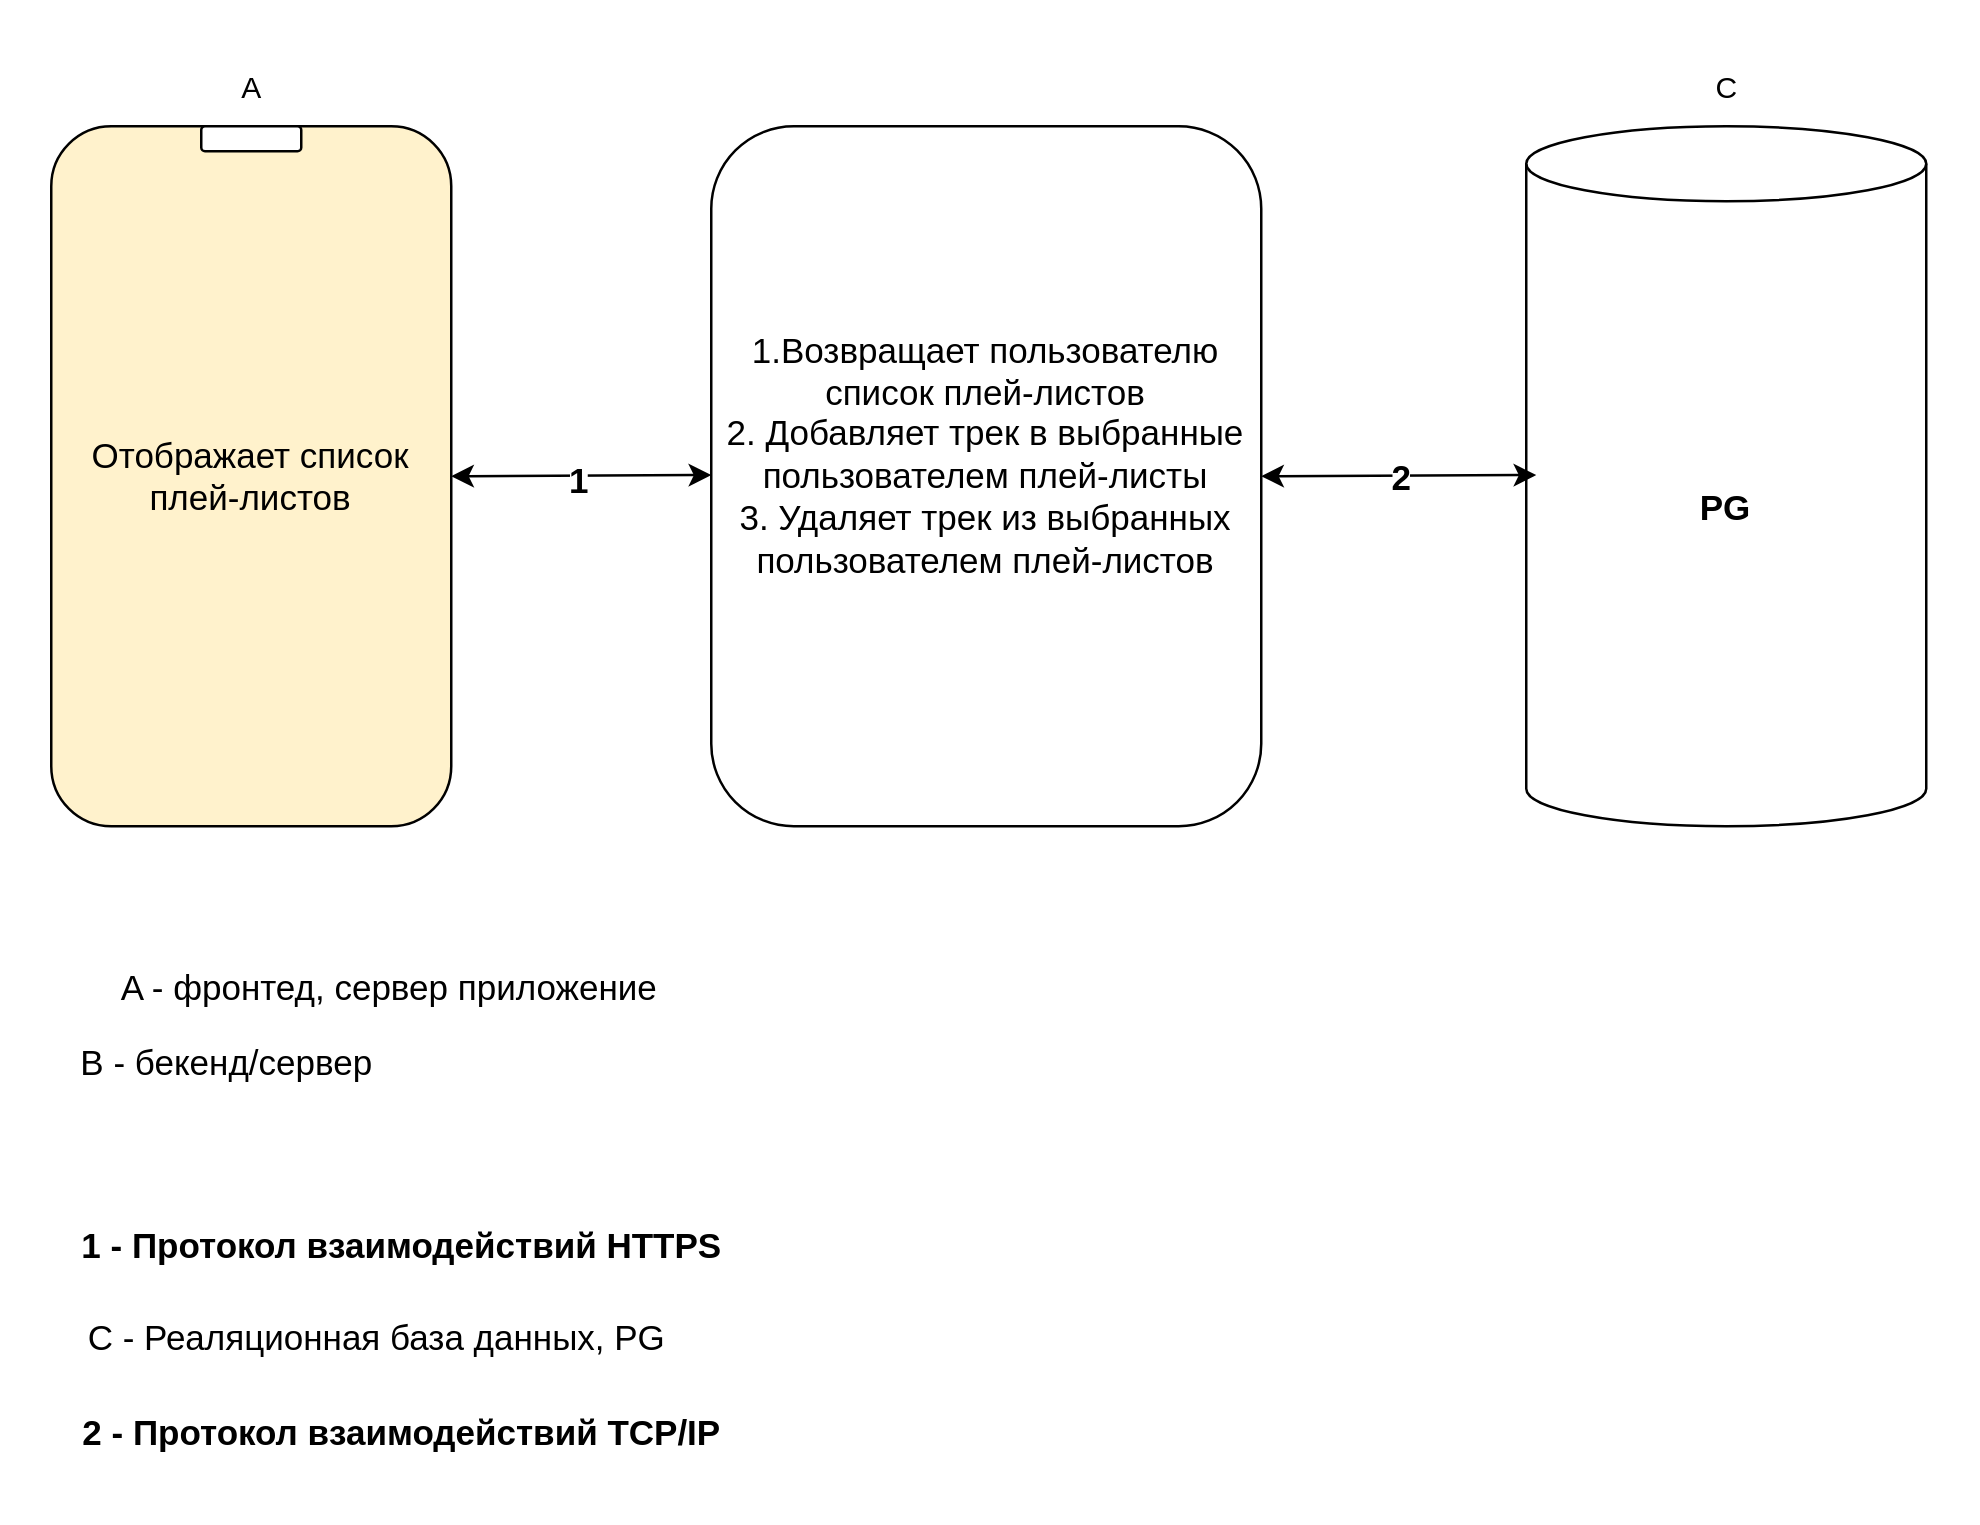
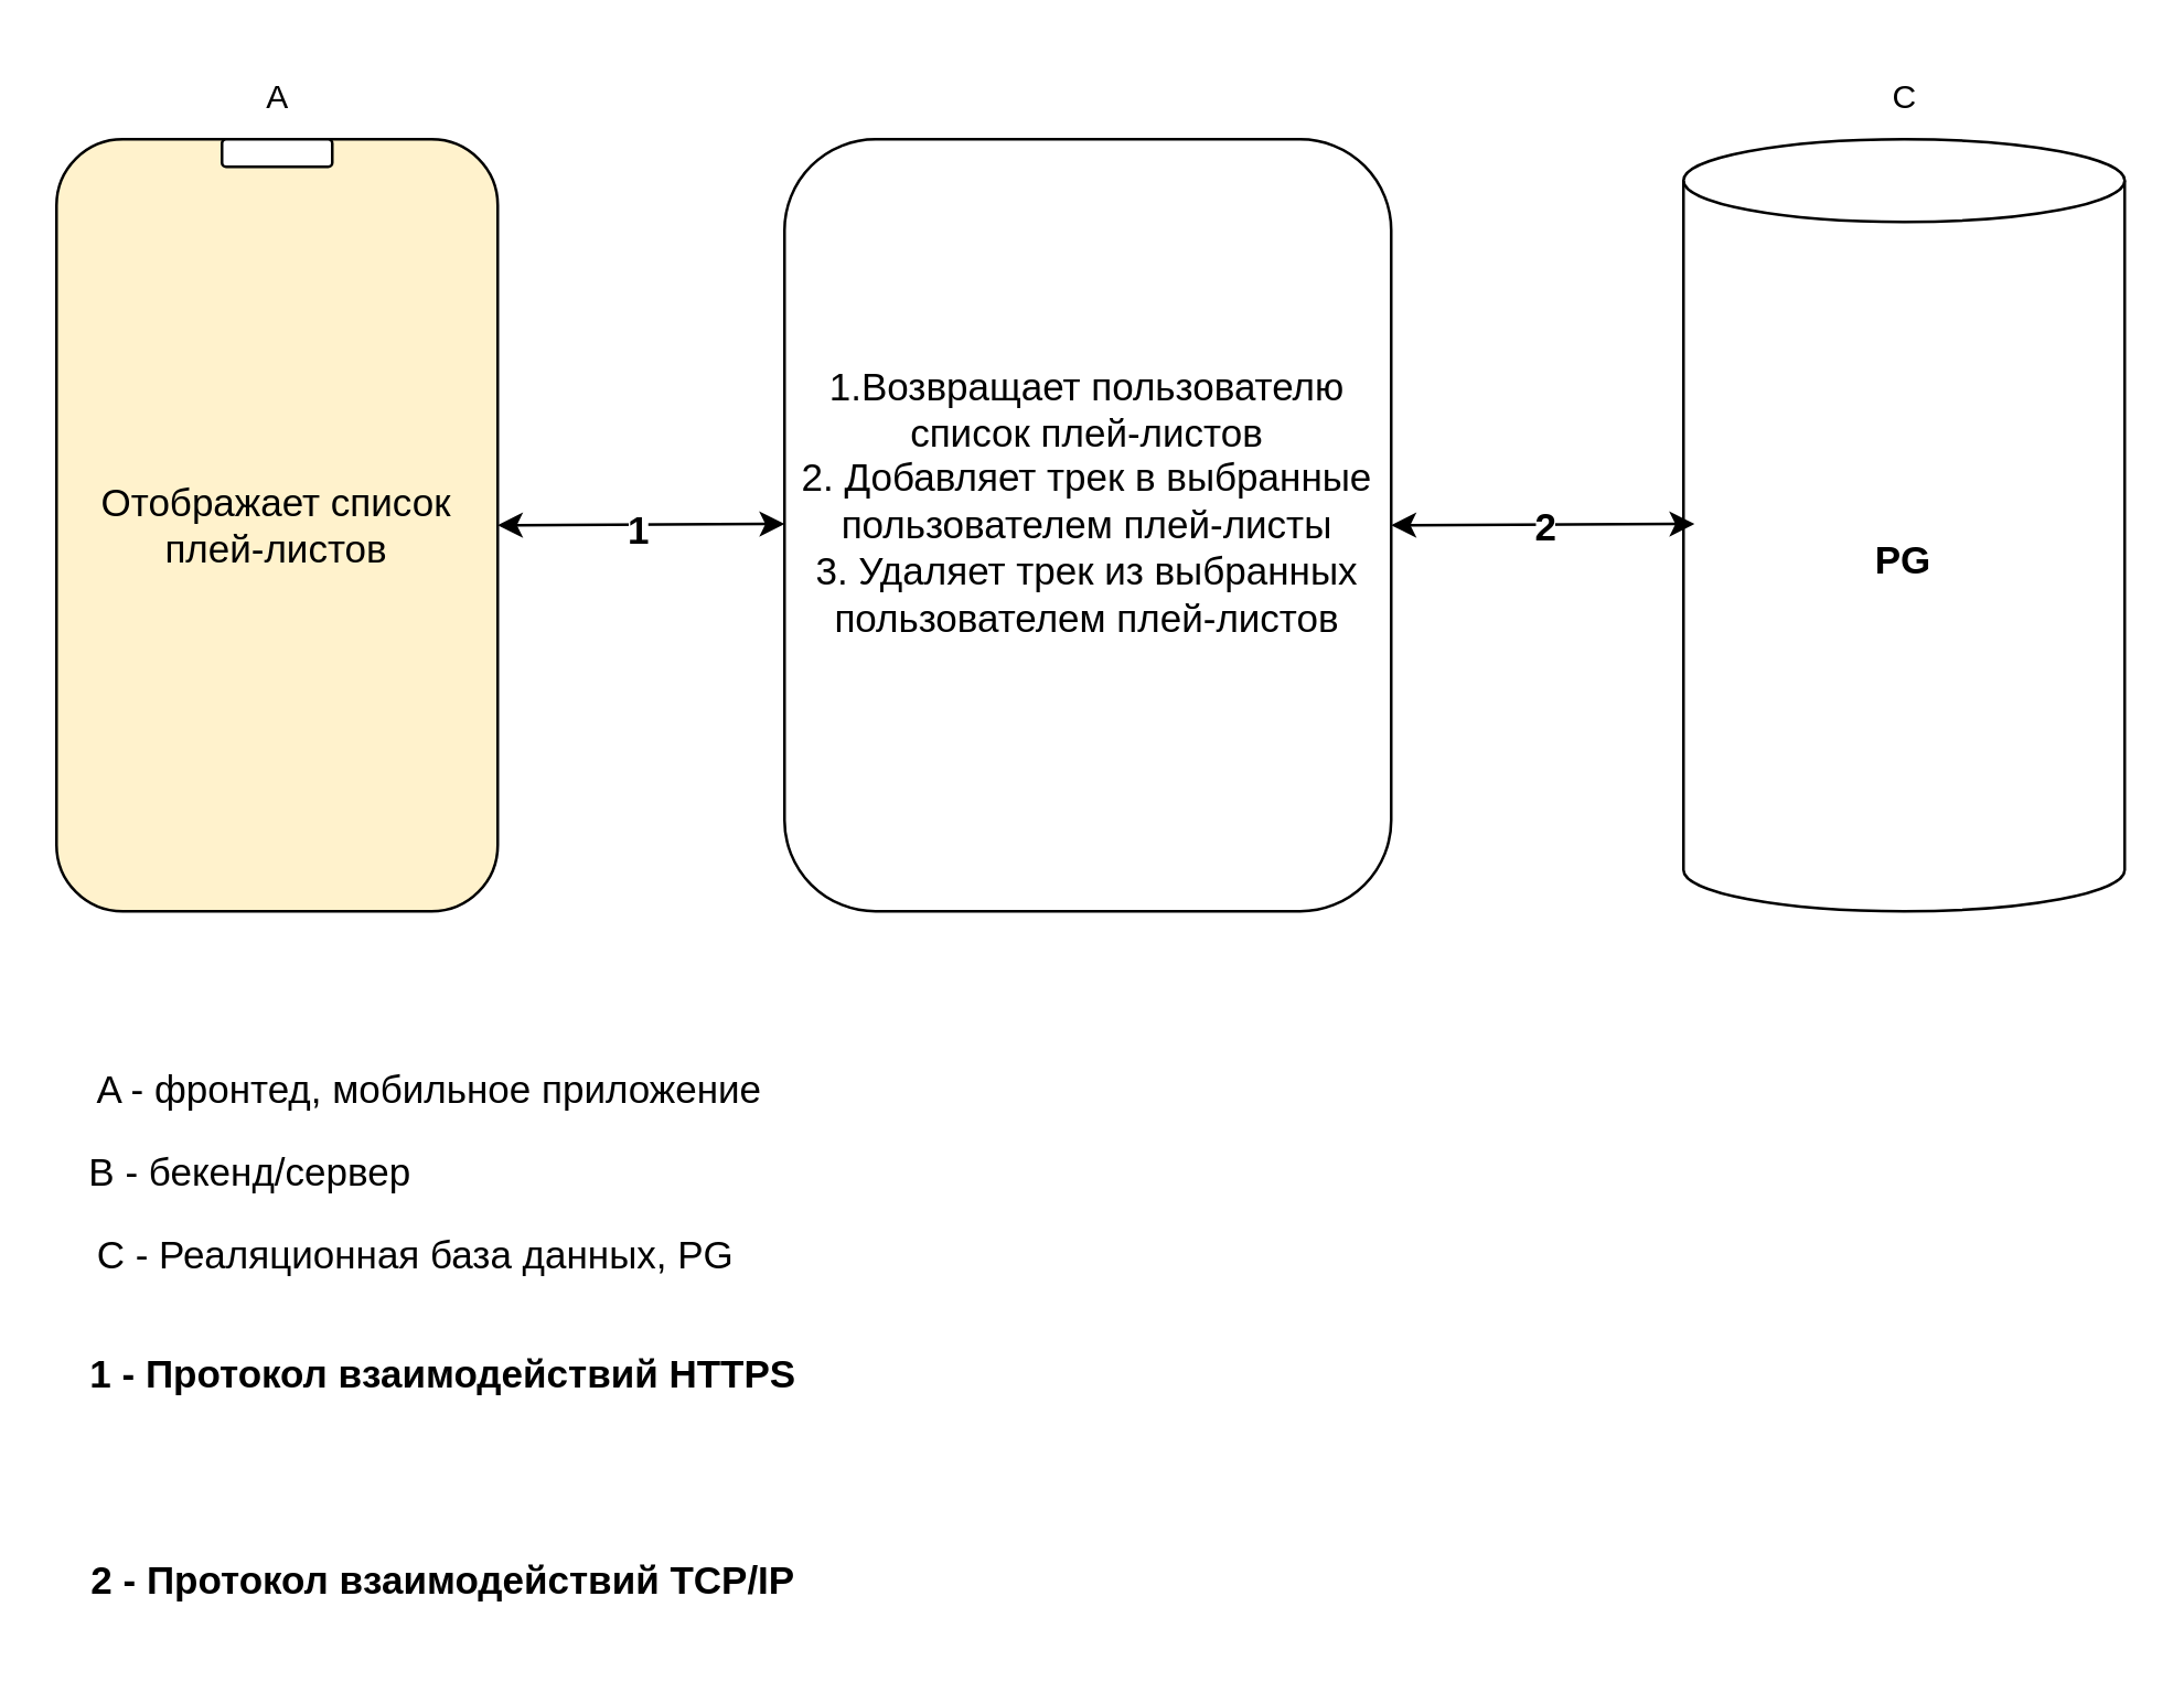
- <mxCell id="13" value="&lt;font style=&quot;font-size: 14px;&quot;&gt;A - фронтед, сервер приложение&lt;/font&gt;" style="text;html=1;align=center;verticalAlign=middle;resizable=0;points=[];autosize=1;strokeColor=none;fillColor=none;" vertex="1" parent="1"><mxGeometry x="20" y="380" width="270" height="30" as="geometry" /></mxCell>
+ <mxCell id="13" value="&lt;font style=&quot;font-size: 14px;&quot;&gt;A - фронтед, мобильное приложение&lt;/font&gt;" style="text;html=1;align=center;verticalAlign=middle;resizable=0;points=[];autosize=1;strokeColor=none;fillColor=none;" vertex="1" parent="1"><mxGeometry x="20" y="380" width="270" height="30" as="geometry" /></mxCell>
- <mxCell id="15" value="&lt;font style=&quot;font-size: 14px;&quot;&gt;C - Реаляционная база данных, PG&lt;/font&gt;" style="text;html=1;align=center;verticalAlign=middle;resizable=0;points=[];autosize=1;strokeColor=none;fillColor=none;" vertex="1" parent="1"><mxGeometry x="20" y="520" width="260" height="30" as="geometry" /></mxCell>
+ <mxCell id="15" value="&lt;font style=&quot;font-size: 14px;&quot;&gt;C - Реаляционная база данных, PG&lt;/font&gt;" style="text;html=1;align=center;verticalAlign=middle;resizable=0;points=[];autosize=1;strokeColor=none;fillColor=none;" vertex="1" parent="1"><mxGeometry x="20" y="440" width="260" height="30" as="geometry" /></mxCell>
